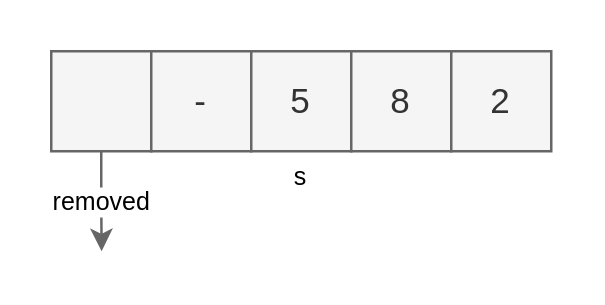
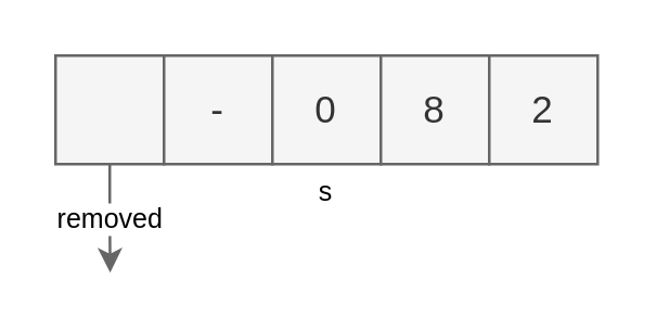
- <mxCell id="5" value="5" style="text;html=1;align=center;verticalAlign=middle;whiteSpace=wrap;rounded=0;fillColor=#f5f5f5;strokeColor=#666666;fontSize=14;fontColor=#333333;" parent="1" vertex="1"><mxGeometry x="100" y="20" width="40" height="40" as="geometry" /></mxCell>
+ <mxCell id="5" value="0" style="text;html=1;align=center;verticalAlign=middle;whiteSpace=wrap;rounded=0;fillColor=#f5f5f5;strokeColor=#666666;fontSize=14;fontColor=#333333;" parent="1" vertex="1"><mxGeometry x="100" y="20" width="40" height="40" as="geometry" /></mxCell>
